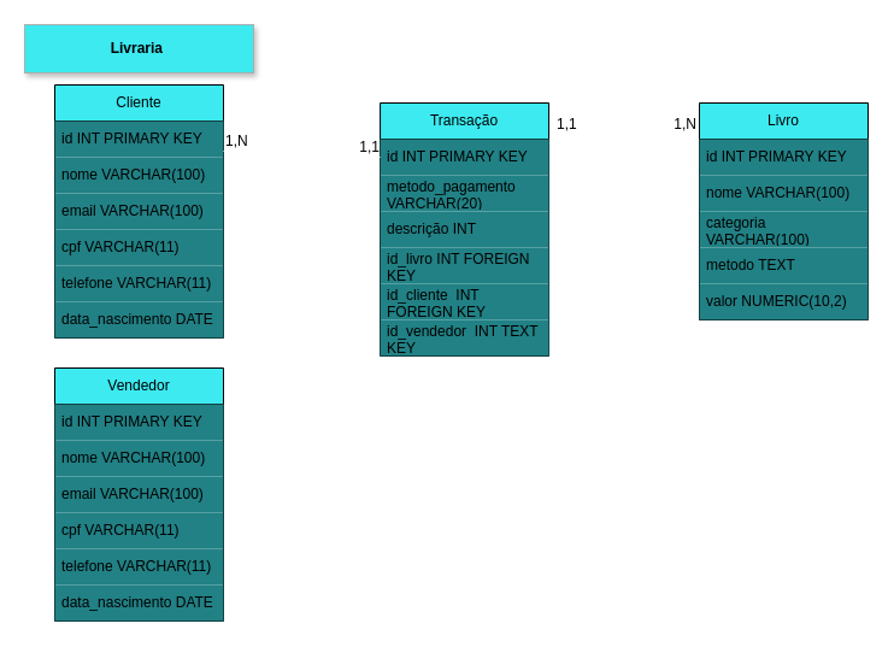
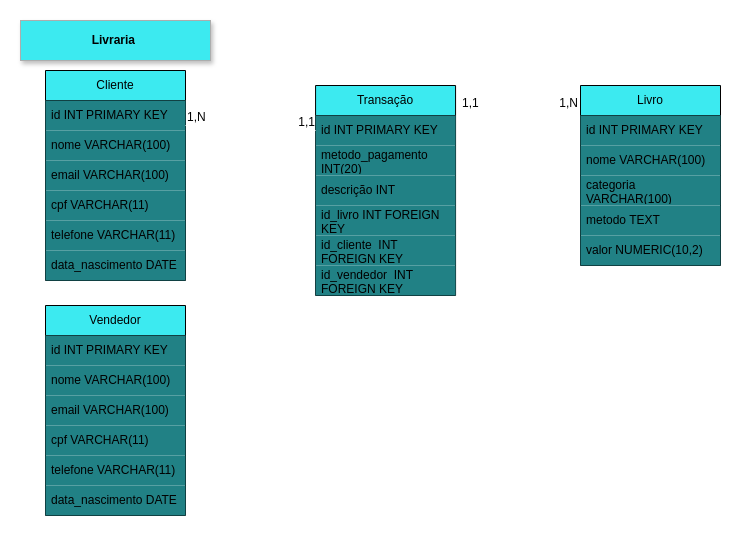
- <mxCell id="18" value="metodo_pagamento VARCHAR(20)" style="text;strokeColor=none;fillColor=#218185;align=left;verticalAlign=middle;spacingLeft=4;spacingRight=4;overflow=hidden;points=[[0,0.5],[1,0.5]];portConstraint=eastwest;rotatable=0;whiteSpace=wrap;html=1;" parent="16" vertex="1"><mxGeometry y="60" width="140" height="30" as="geometry" /></mxCell>
+ <mxCell id="18" value="metodo_pagamento INT(20)" style="text;strokeColor=none;fillColor=#218185;align=left;verticalAlign=middle;spacingLeft=4;spacingRight=4;overflow=hidden;points=[[0,0.5],[1,0.5]];portConstraint=eastwest;rotatable=0;whiteSpace=wrap;html=1;" parent="16" vertex="1"><mxGeometry y="60" width="140" height="30" as="geometry" /></mxCell>
- <mxCell id="22" value="id_vendedor&amp;nbsp; INT TEXT KEY" style="text;strokeColor=none;fillColor=#218185;align=left;verticalAlign=middle;spacingLeft=4;spacingRight=4;overflow=hidden;points=[[0,0.5],[1,0.5]];portConstraint=eastwest;rotatable=0;whiteSpace=wrap;html=1;" parent="16" vertex="1"><mxGeometry y="180" width="140" height="30" as="geometry" /></mxCell>
+ <mxCell id="22" value="id_vendedor&amp;nbsp; INT FOREIGN KEY" style="text;strokeColor=none;fillColor=#218185;align=left;verticalAlign=middle;spacingLeft=4;spacingRight=4;overflow=hidden;points=[[0,0.5],[1,0.5]];portConstraint=eastwest;rotatable=0;whiteSpace=wrap;html=1;" parent="16" vertex="1"><mxGeometry y="180" width="140" height="30" as="geometry" /></mxCell>
